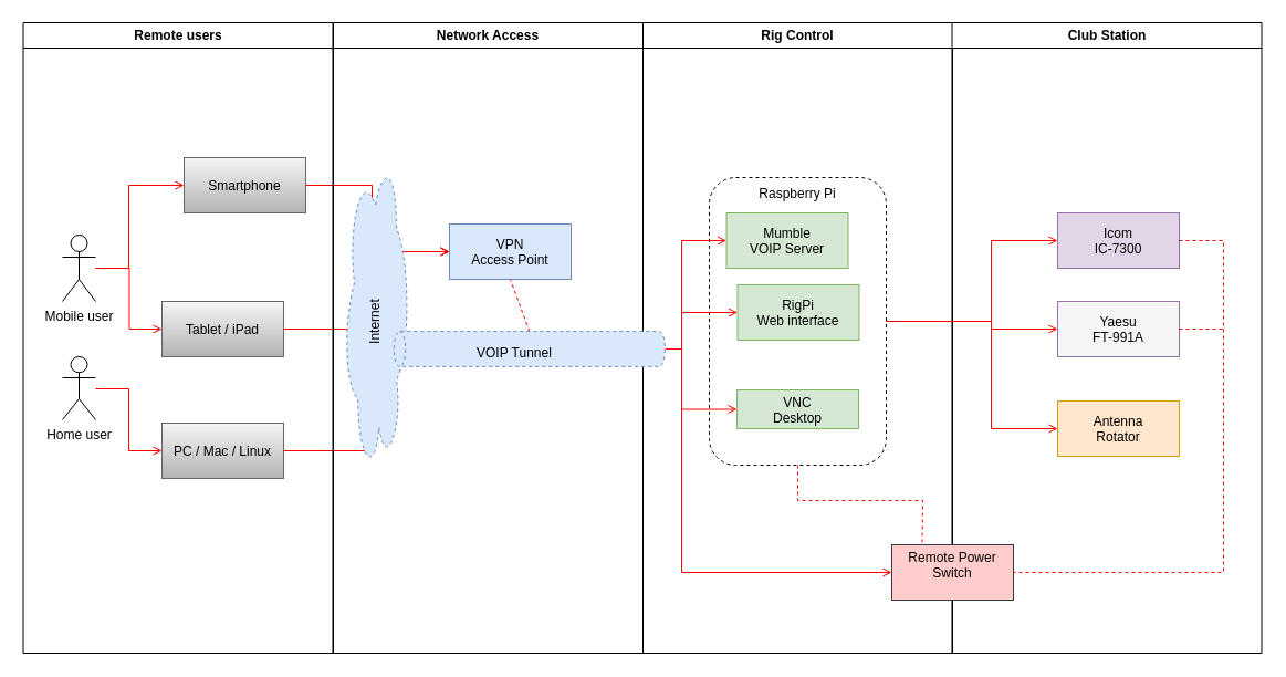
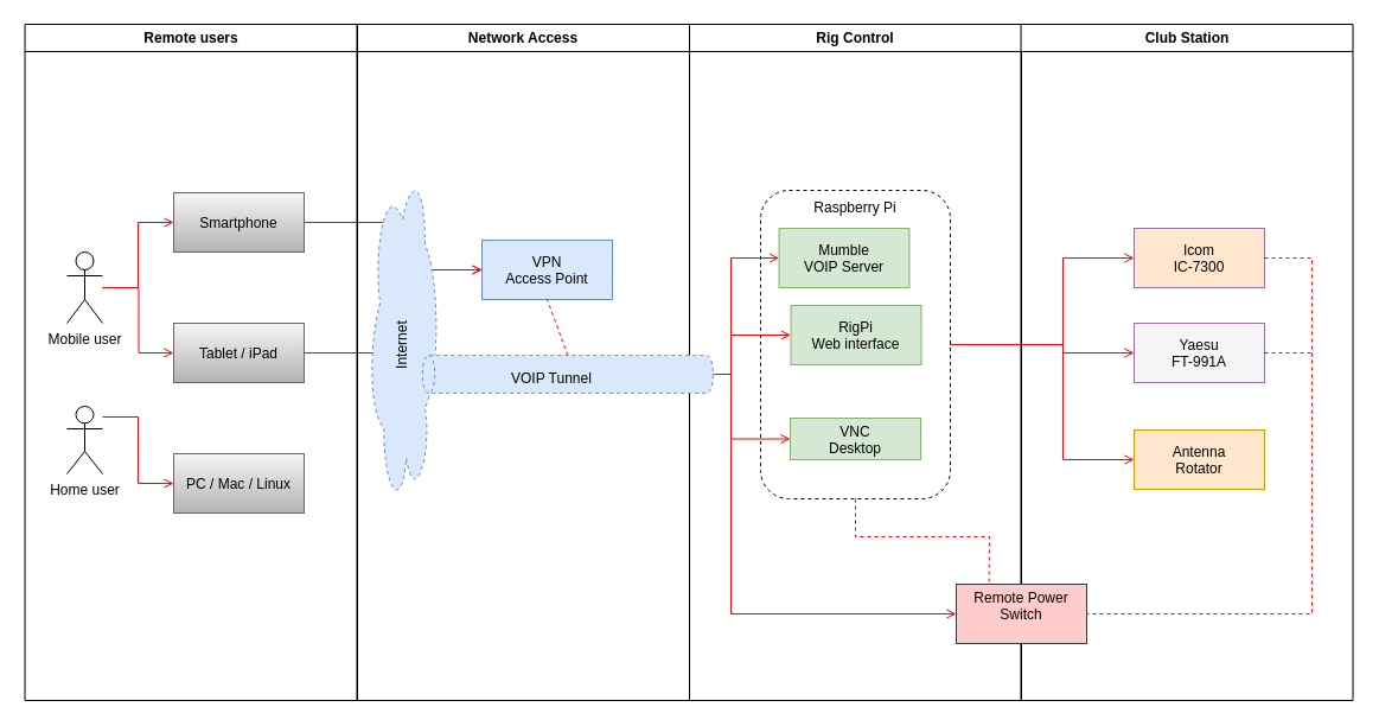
- <mxCell id="5" value="Smartphone" style="gradientColor=#b3b3b3;fillColor=#f5f5f5;strokeColor=#666666;" parent="4" vertex="1"><mxGeometry x="145.5" y="122" width="110" height="50" as="geometry" /></mxCell>
+ <mxCell id="5" value="Smartphone" style="gradientColor=#b3b3b3;fillColor=#f5f5f5;strokeColor=#666666;" parent="4" vertex="1"><mxGeometry x="125.5" y="142" width="110" height="50" as="geometry" /></mxCell>
- <mxCell id="20" value="Icom&#10;IC-7300" style="fillColor=#e1d5e7;strokeColor=#9673a6;" parent="1" vertex="1"><mxGeometry x="956" y="192" width="110" height="50" as="geometry" /></mxCell>
+ <mxCell id="20" value="Icom&#10;IC-7300" style="fillColor=#ffe6cc;strokeColor=#9673a6;" parent="1" vertex="1"><mxGeometry x="956" y="192" width="110" height="50" as="geometry" /></mxCell>
- <mxCell id="15" value="Home user" style="shape=umlActor;verticalLabelPosition=bottom;verticalAlign=top;html=1;outlineConnect=0;" parent="1" vertex="1"><mxGeometry x="56" y="322" width="30" height="57" as="geometry" /></mxCell>
+ <mxCell id="15" value="Home user" style="shape=umlActor;verticalLabelPosition=bottom;verticalAlign=top;html=1;outlineConnect=0;" parent="1" vertex="1"><mxGeometry x="56" y="342" width="30" height="57" as="geometry" /></mxCell>
- <mxCell id="2" value="" style="edgeStyle=elbowEdgeStyle;elbow=horizontal;strokeColor=#FF0000;endArrow=open;endFill=1;rounded=0;entryX=0;entryY=0.5;entryDx=0;entryDy=0;exitX=1;exitY=0.5;exitDx=0;exitDy=0;" parent="1" source="7" target="23" edge="1"><mxGeometry width="100" height="100" relative="1" as="geometry"><mxPoint x="266" y="307" as="sourcePoint" /><mxPoint x="436" y="147" as="targetPoint" /><Array as="points"><mxPoint x="336" y="272" /><mxPoint x="136" y="371" /><mxPoint x="80.5" y="300" /></Array></mxGeometry></mxCell>
